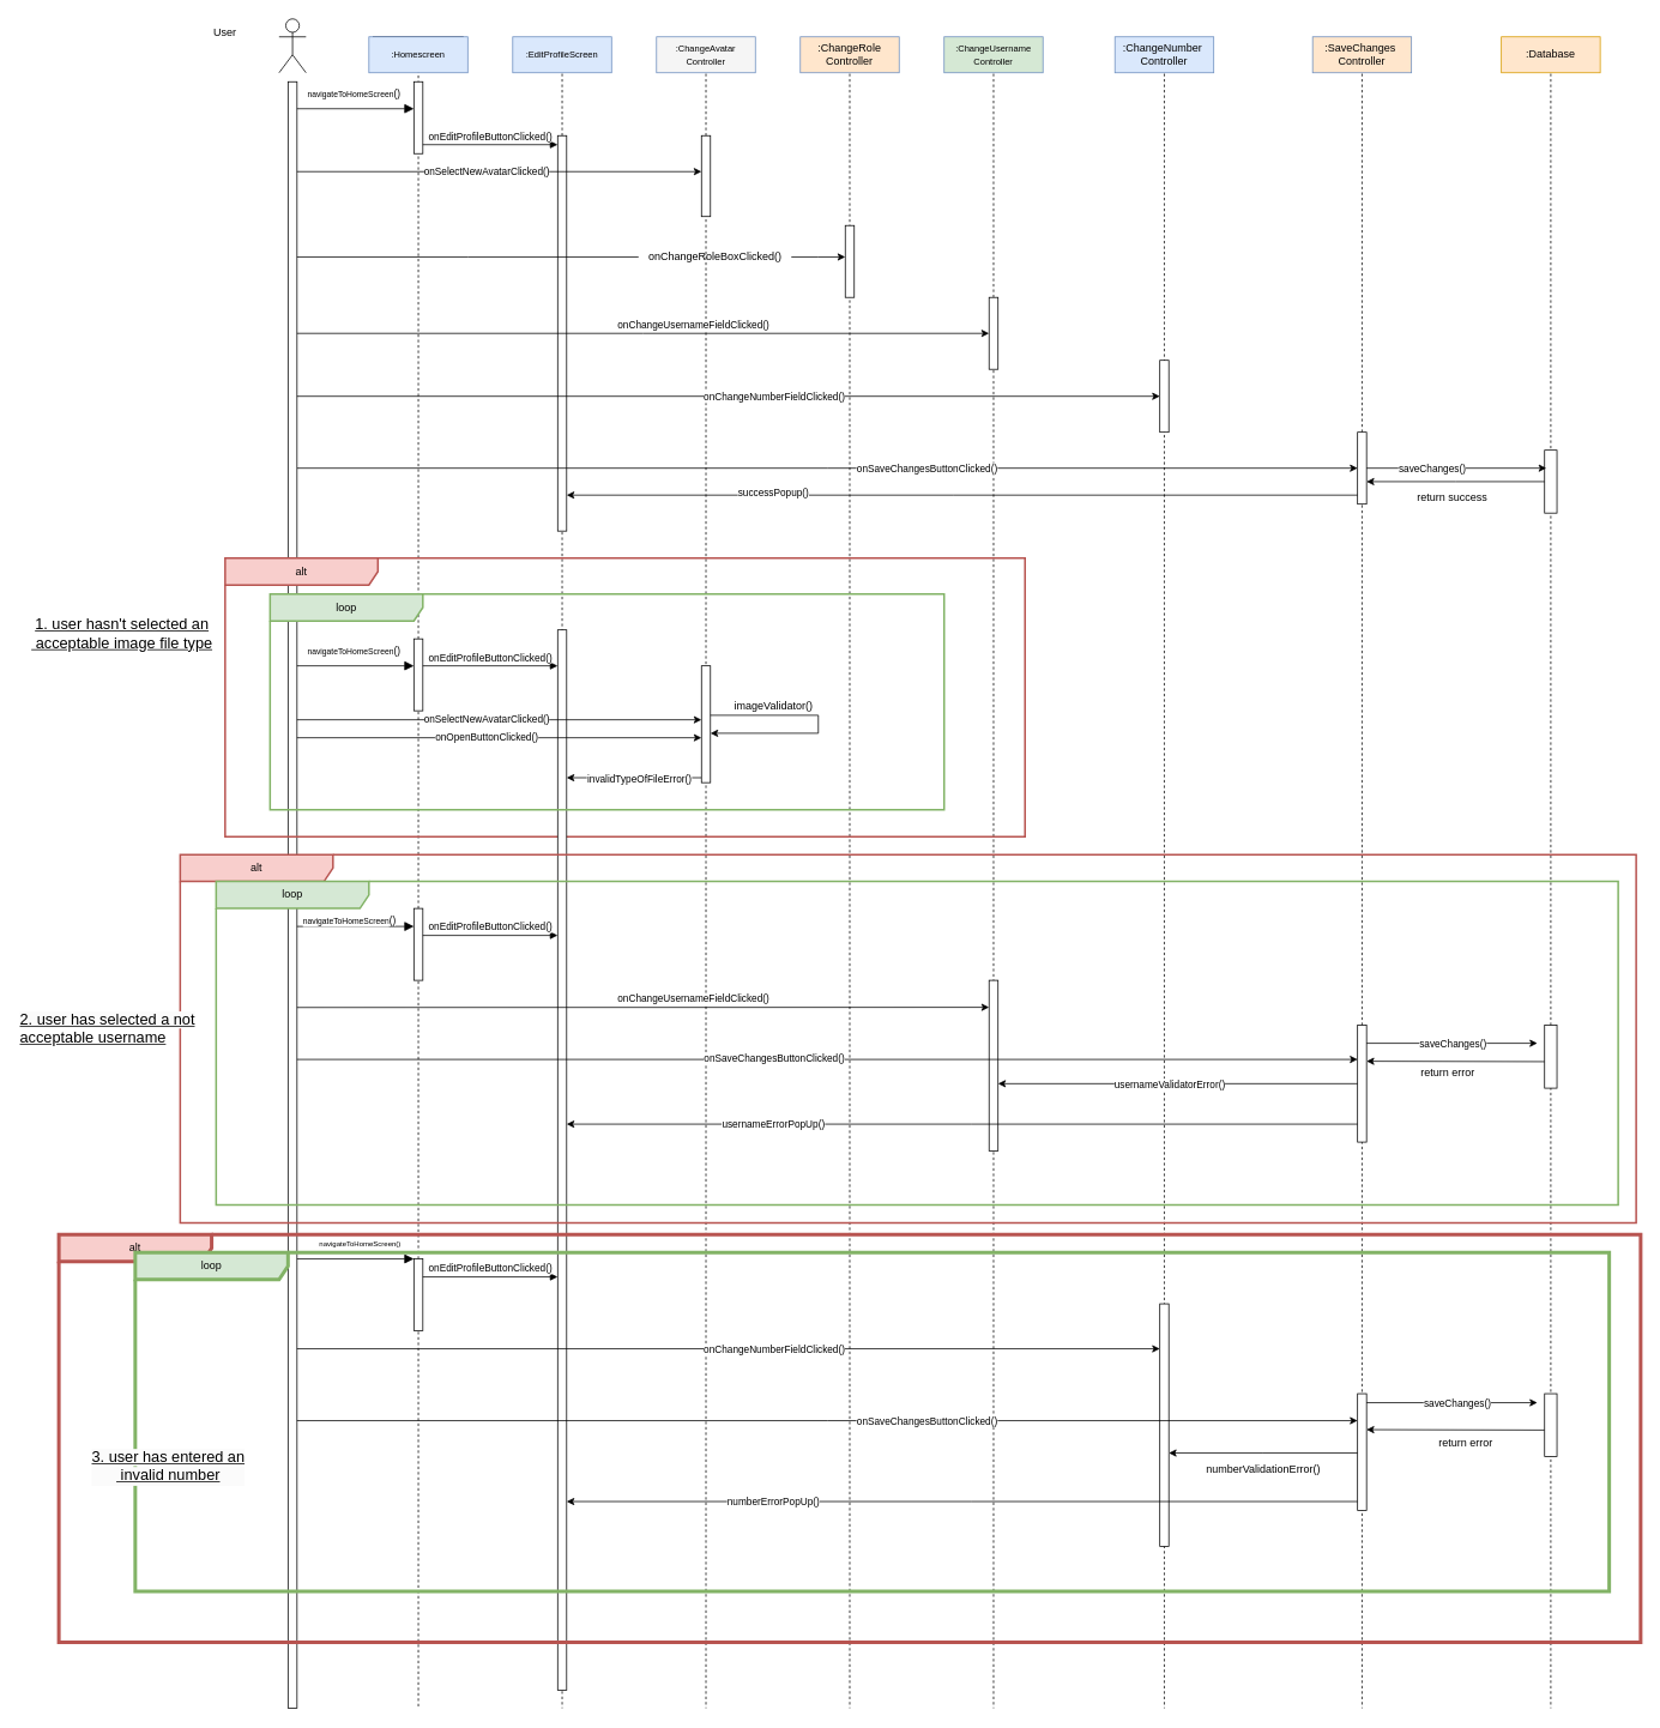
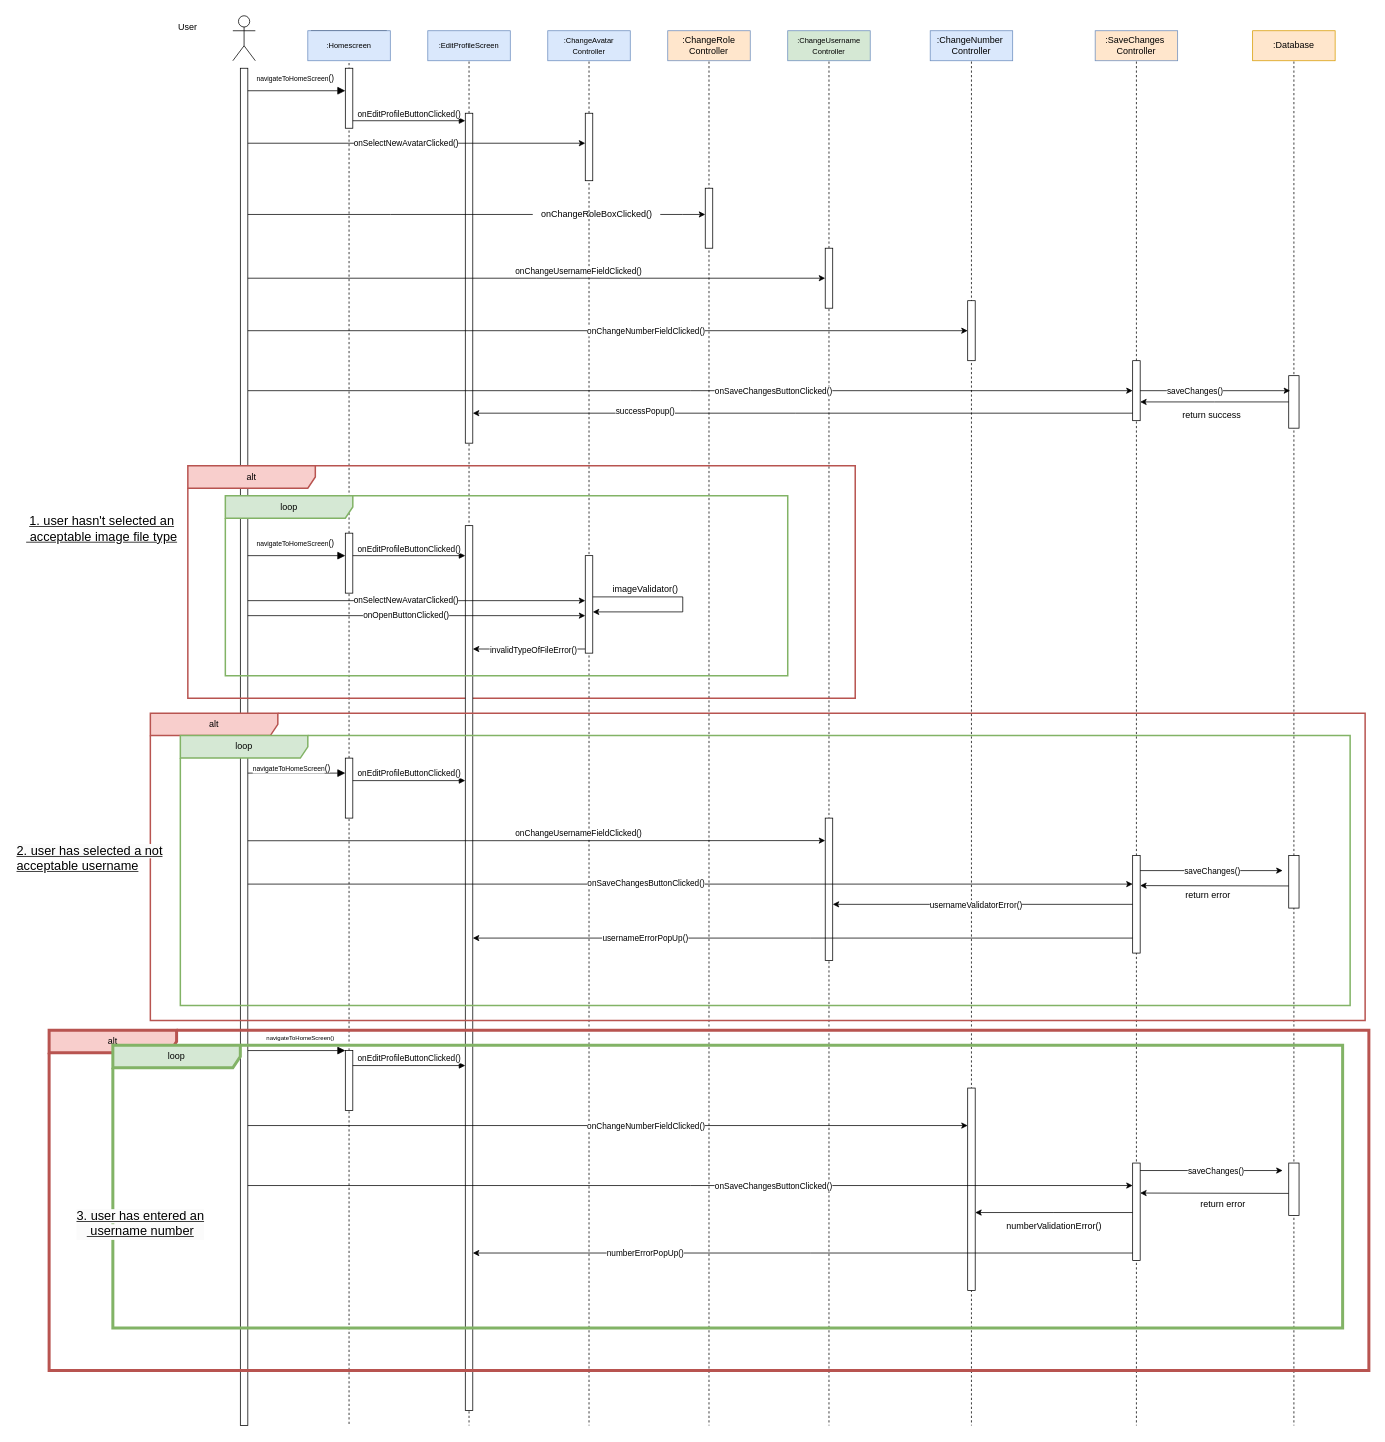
- <mxCell id="20" value="&lt;span style=&quot;font-size: 10px;&quot;&gt;:ChangeAvatar&lt;/span&gt;&lt;div&gt;&lt;span style=&quot;font-size: 10px;&quot;&gt;Controller&lt;/span&gt;&lt;/div&gt;" style="html=1;whiteSpace=wrap;fillColor=#f5f5f5;strokeColor=#6c8ebf;" vertex="1" parent="1"><mxGeometry x="730" y="40" width="110" height="40" as="geometry" /></mxCell>
+ <mxCell id="20" value="&lt;span style=&quot;font-size: 10px;&quot;&gt;:ChangeAvatar&lt;/span&gt;&lt;div&gt;&lt;span style=&quot;font-size: 10px;&quot;&gt;Controller&lt;/span&gt;&lt;/div&gt;" style="html=1;whiteSpace=wrap;fillColor=#dae8fc;strokeColor=#6c8ebf;" vertex="1" parent="1"><mxGeometry x="730" y="40" width="110" height="40" as="geometry" /></mxCell>
- <mxCell id="108" value="&lt;span style=&quot;forced-color-adjust: none; color: rgb(0, 0, 0); font-family: Helvetica; font-style: normal; font-variant-ligatures: normal; font-variant-caps: normal; font-weight: 400; letter-spacing: normal; orphans: 2; text-indent: 0px; text-transform: none; widows: 2; word-spacing: 0px; -webkit-text-stroke-width: 0px; white-space: nowrap; text-decoration-thickness: initial; text-decoration-style: initial; text-decoration-color: initial; font-size: 17px; text-align: center; background-color: rgb(251, 251, 251); float: none; display: inline !important;&quot;&gt;&lt;u style=&quot;forced-color-adjust: none;&quot;&gt;3. user has entered an&lt;/u&gt;&lt;/span&gt;&lt;div style=&quot;forced-color-adjust: none; color: rgb(0, 0, 0); font-family: Helvetica; font-style: normal; font-variant-ligatures: normal; font-variant-caps: normal; font-weight: 400; letter-spacing: normal; orphans: 2; text-indent: 0px; text-transform: none; widows: 2; word-spacing: 0px; -webkit-text-stroke-width: 0px; white-space: nowrap; text-decoration-thickness: initial; text-decoration-style: initial; text-decoration-color: initial; font-size: 17px; text-align: center; background-color: rgb(251, 251, 251);&quot;&gt;&lt;span style=&quot;forced-color-adjust: none; background-color: transparent; color: light-dark(rgb(0, 0, 0), rgb(255, 255, 255));&quot;&gt;&lt;u style=&quot;forced-color-adjust: none;&quot;&gt;&amp;nbsp;invalid number&lt;/u&gt;&lt;/span&gt;&lt;/div&gt;" style="text;whiteSpace=wrap;html=1;" vertex="1" parent="1"><mxGeometry x="100" y="1605" width="230" height="60" as="geometry" /></mxCell>
+ <mxCell id="108" value="&lt;span style=&quot;forced-color-adjust: none; color: rgb(0, 0, 0); font-family: Helvetica; font-style: normal; font-variant-ligatures: normal; font-variant-caps: normal; font-weight: 400; letter-spacing: normal; orphans: 2; text-indent: 0px; text-transform: none; widows: 2; word-spacing: 0px; -webkit-text-stroke-width: 0px; white-space: nowrap; text-decoration-thickness: initial; text-decoration-style: initial; text-decoration-color: initial; font-size: 17px; text-align: center; background-color: rgb(251, 251, 251); float: none; display: inline !important;&quot;&gt;&lt;u style=&quot;forced-color-adjust: none;&quot;&gt;3. user has entered an&lt;/u&gt;&lt;/span&gt;&lt;div style=&quot;forced-color-adjust: none; color: rgb(0, 0, 0); font-family: Helvetica; font-style: normal; font-variant-ligatures: normal; font-variant-caps: normal; font-weight: 400; letter-spacing: normal; orphans: 2; text-indent: 0px; text-transform: none; widows: 2; word-spacing: 0px; -webkit-text-stroke-width: 0px; white-space: nowrap; text-decoration-thickness: initial; text-decoration-style: initial; text-decoration-color: initial; font-size: 17px; text-align: center; background-color: rgb(251, 251, 251);&quot;&gt;&lt;span style=&quot;forced-color-adjust: none; background-color: transparent; color: light-dark(rgb(0, 0, 0), rgb(255, 255, 255));&quot;&gt;&lt;u style=&quot;forced-color-adjust: none;&quot;&gt;&amp;nbsp;username number&lt;/u&gt;&lt;/span&gt;&lt;/div&gt;" style="text;whiteSpace=wrap;html=1;" vertex="1" parent="1"><mxGeometry x="100" y="1605" width="230" height="60" as="geometry" /></mxCell>
